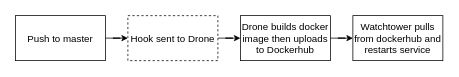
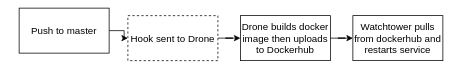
- <mxCell id="3" value="Push to master" style="rounded=0;whiteSpace=wrap;html=1;fontSize=13;" vertex="1" parent="1"><mxGeometry x="20" y="20" width="120" height="60" as="geometry" /></mxCell>
+ <mxCell id="3" value="Push to master" style="rounded=0;whiteSpace=wrap;html=1;fontSize=13;" vertex="1" parent="1"><mxGeometry x="25" y="10" width="120" height="60" as="geometry" /></mxCell>
